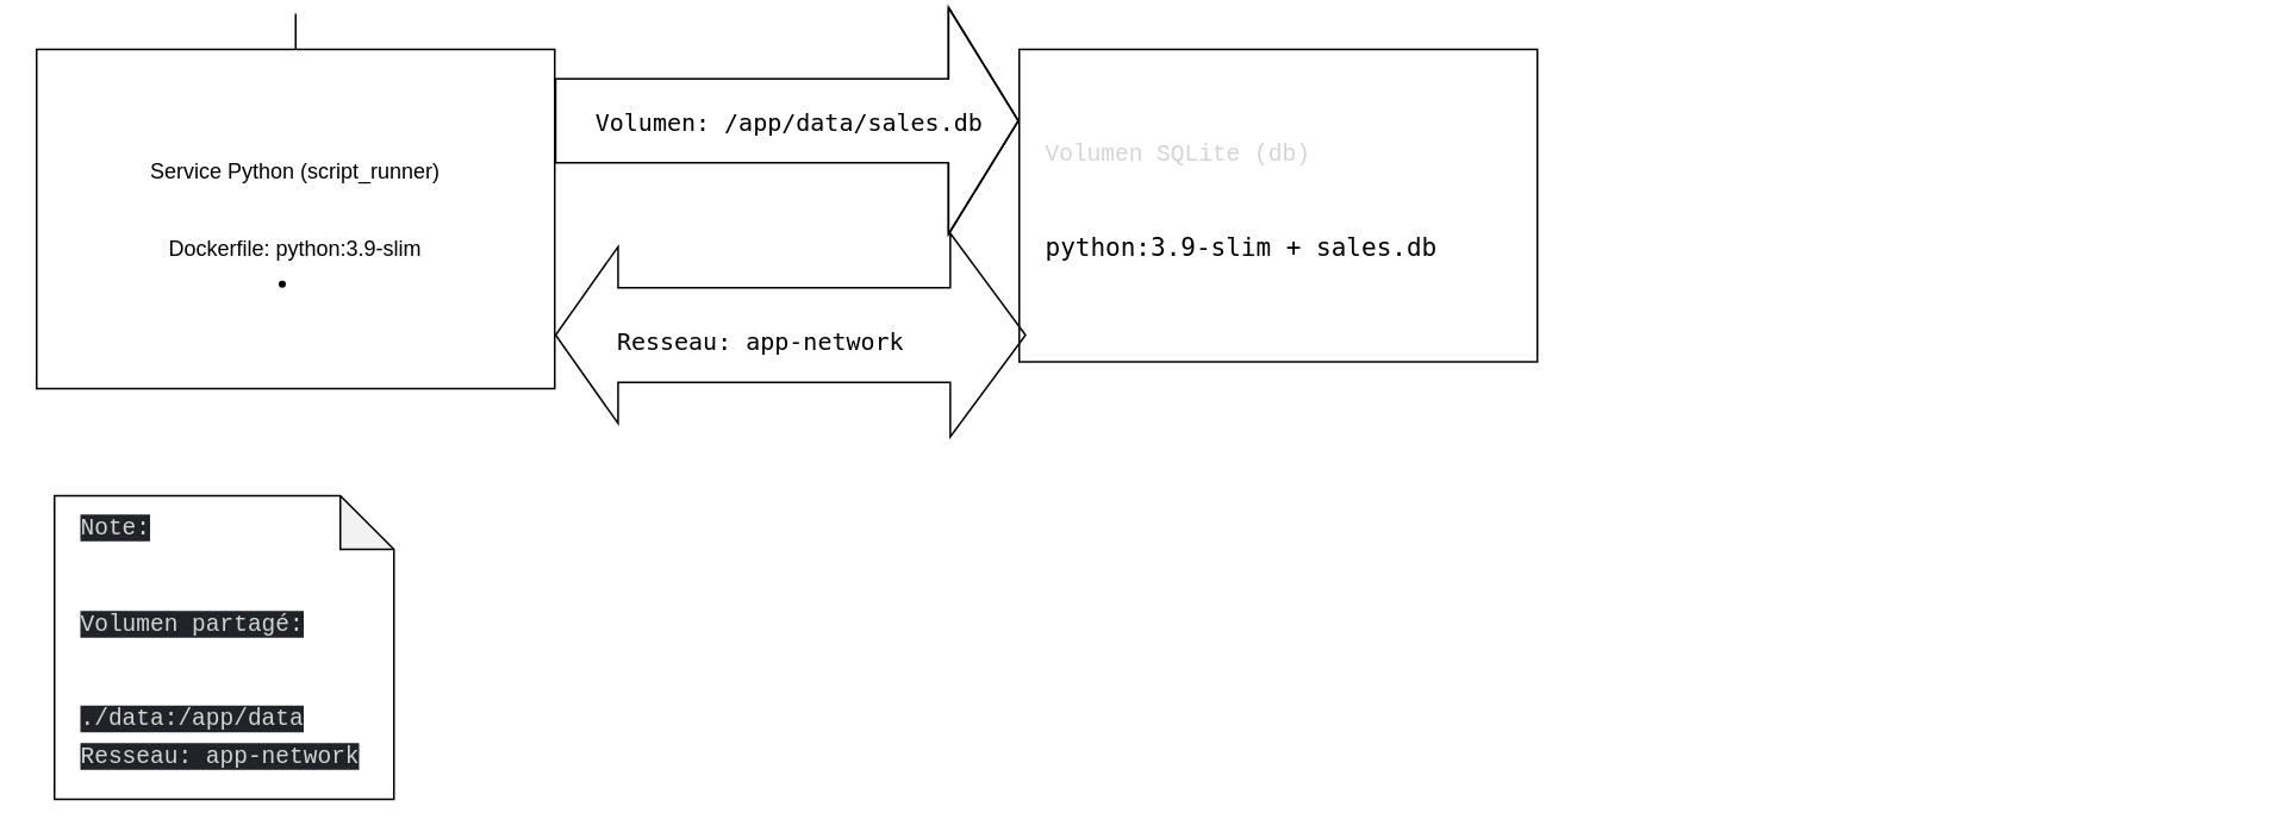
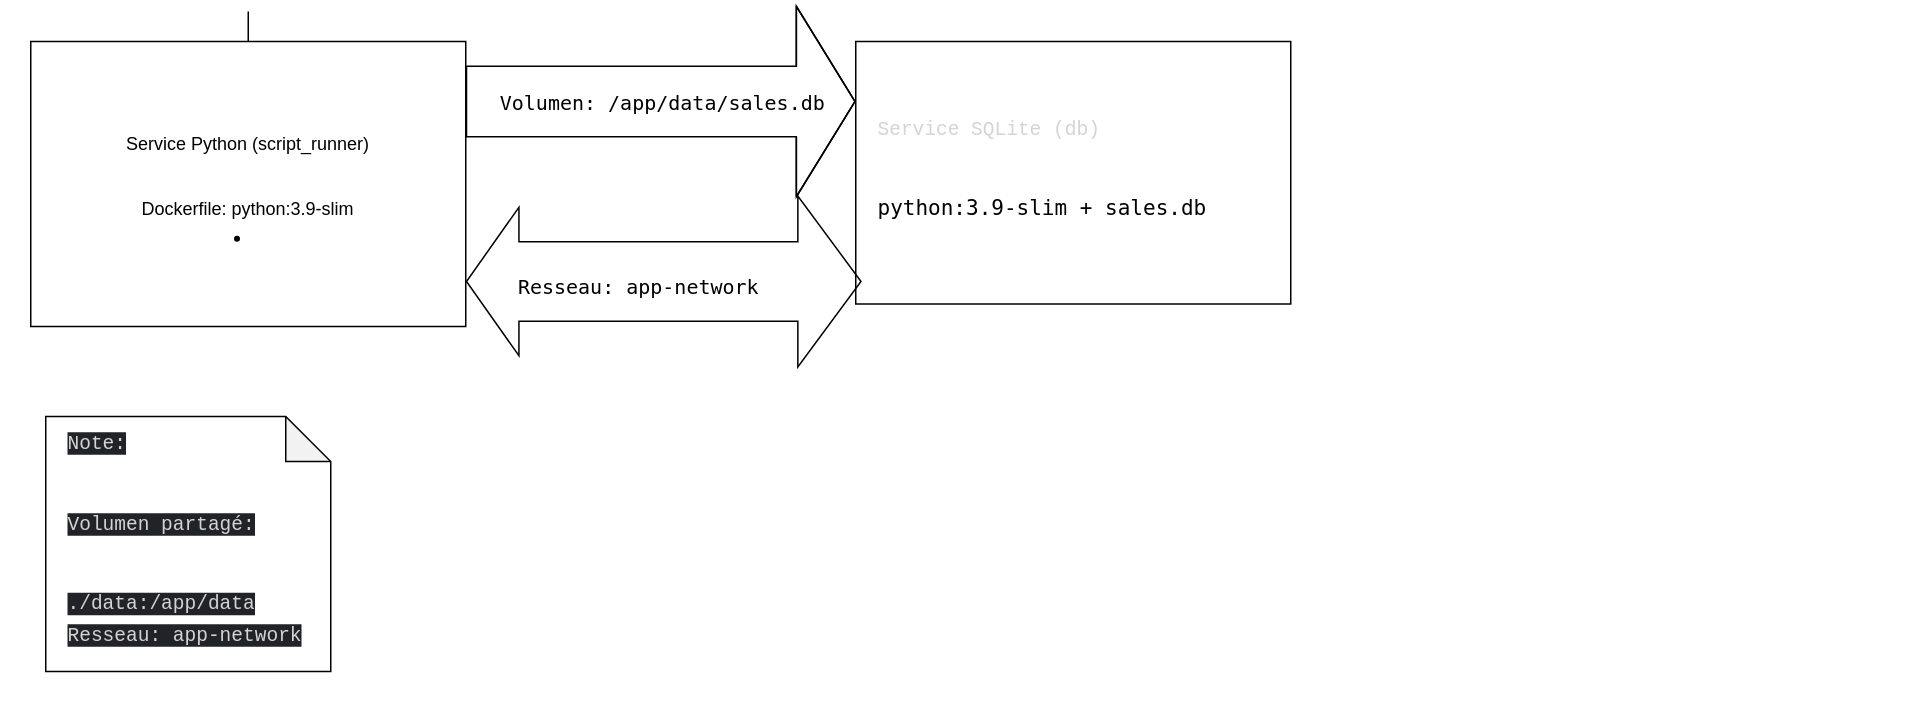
- <mxCell id="4" value="&lt;div style=&quot;font-family: sans-serif;&quot;&gt;&lt;pre style=&quot;background-image: initial; background-position: initial; background-size: initial; background-repeat: initial; background-attachment: initial; background-origin: initial; background-clip: initial; word-spacing: normal; font-size: 14px; text-shadow: none; direction: ltr; word-break: normal; line-height: 1.3; tab-size: 4; hyphens: none; padding: 13px; margin-top: 0px; margin-bottom: 0.5em; overflow: auto; width: 696.006px; box-sizing: border-box; border-bottom-left-radius: 8px; border-bottom-right-radius: 8px;&quot;&gt;&lt;span style=&quot;color: light-dark(rgb(212, 212, 212), rgb(255, 251, 251)); font-family: Menlo, Monaco, Consolas, &amp;quot;Andale Mono&amp;quot;, &amp;quot;Ubuntu Mono&amp;quot;, &amp;quot;Courier New&amp;quot;, monospace; font-size: 13px; word-spacing: normal; background-color: transparent; white-space: normal;&quot;&gt;Volumen SQLite (db)&lt;/span&gt;&lt;/pre&gt;&lt;pre style=&quot;background-image: initial; background-position: initial; background-size: initial; background-repeat: initial; background-attachment: initial; background-origin: initial; background-clip: initial; word-spacing: normal; font-size: 14px; text-shadow: none; direction: ltr; word-break: normal; line-height: 1.3; tab-size: 4; hyphens: none; padding: 13px; margin-top: 0px; margin-bottom: 0.5em; overflow: auto; width: 696.006px; box-sizing: border-box; border-bottom-left-radius: 8px; border-bottom-right-radius: 8px;&quot;&gt;python:3.9-slim + sales.db&lt;/pre&gt;&lt;/div&gt;" style="rounded=0;whiteSpace=wrap;html=1;align=left;" vertex="1" parent="1"><mxGeometry x="570" y="20" width="290" height="175" as="geometry" /></mxCell>
+ <mxCell id="4" value="&lt;div style=&quot;font-family: sans-serif;&quot;&gt;&lt;pre style=&quot;background-image: initial; background-position: initial; background-size: initial; background-repeat: initial; background-attachment: initial; background-origin: initial; background-clip: initial; word-spacing: normal; font-size: 14px; text-shadow: none; direction: ltr; word-break: normal; line-height: 1.3; tab-size: 4; hyphens: none; padding: 13px; margin-top: 0px; margin-bottom: 0.5em; overflow: auto; width: 696.006px; box-sizing: border-box; border-bottom-left-radius: 8px; border-bottom-right-radius: 8px;&quot;&gt;&lt;span style=&quot;color: light-dark(rgb(212, 212, 212), rgb(255, 251, 251)); font-family: Menlo, Monaco, Consolas, &amp;quot;Andale Mono&amp;quot;, &amp;quot;Ubuntu Mono&amp;quot;, &amp;quot;Courier New&amp;quot;, monospace; font-size: 13px; word-spacing: normal; background-color: transparent; white-space: normal;&quot;&gt;Service SQLite (db)&lt;/span&gt;&lt;/pre&gt;&lt;pre style=&quot;background-image: initial; background-position: initial; background-size: initial; background-repeat: initial; background-attachment: initial; background-origin: initial; background-clip: initial; word-spacing: normal; font-size: 14px; text-shadow: none; direction: ltr; word-break: normal; line-height: 1.3; tab-size: 4; hyphens: none; padding: 13px; margin-top: 0px; margin-bottom: 0.5em; overflow: auto; width: 696.006px; box-sizing: border-box; border-bottom-left-radius: 8px; border-bottom-right-radius: 8px;&quot;&gt;python:3.9-slim + sales.db&lt;/pre&gt;&lt;/div&gt;" style="rounded=0;whiteSpace=wrap;html=1;align=left;" vertex="1" parent="1"><mxGeometry x="570" y="20" width="290" height="175" as="geometry" /></mxCell>
